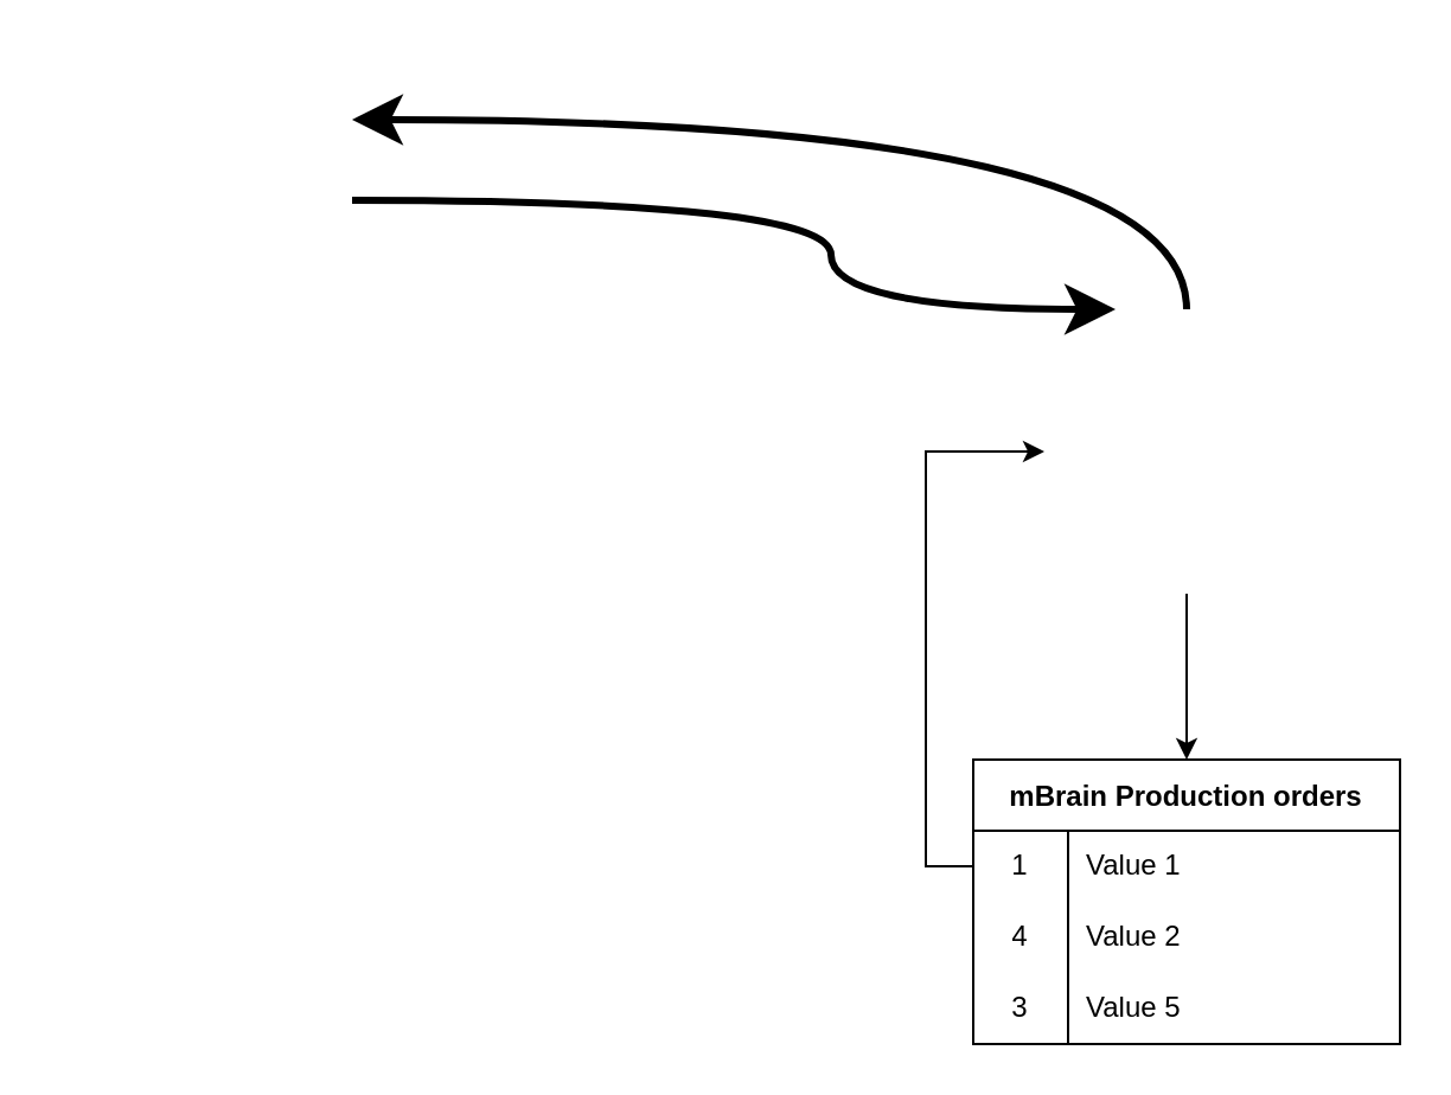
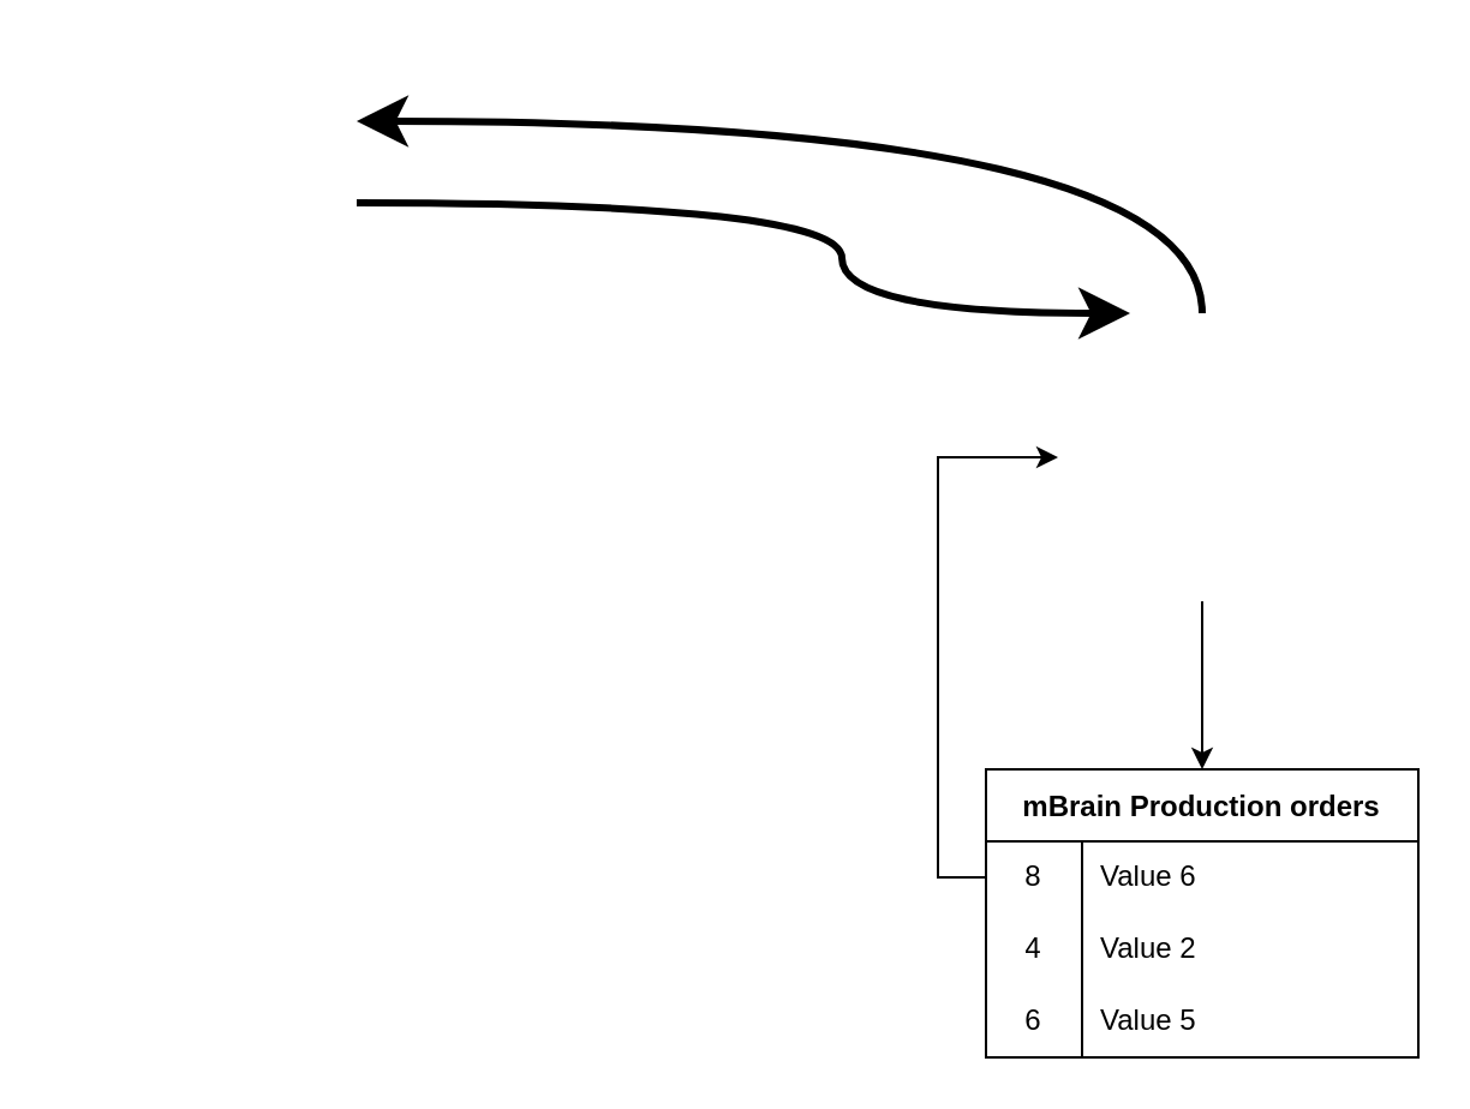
- <mxCell id="9" value="1" style="shape=partialRectangle;html=1;whiteSpace=wrap;connectable=0;fillColor=none;top=0;left=0;bottom=0;right=0;overflow=hidden;pointerEvents=1;" parent="8" vertex="1"><mxGeometry width="40" height="30" as="geometry"><mxRectangle width="40" height="30" as="alternateBounds" /></mxGeometry></mxCell>
+ <mxCell id="9" value="8" style="shape=partialRectangle;html=1;whiteSpace=wrap;connectable=0;fillColor=none;top=0;left=0;bottom=0;right=0;overflow=hidden;pointerEvents=1;" parent="8" vertex="1"><mxGeometry width="40" height="30" as="geometry"><mxRectangle width="40" height="30" as="alternateBounds" /></mxGeometry></mxCell>
- <mxCell id="10" value="Value 1" style="shape=partialRectangle;html=1;whiteSpace=wrap;connectable=0;fillColor=none;top=0;left=0;bottom=0;right=0;align=left;spacingLeft=6;overflow=hidden;" parent="8" vertex="1"><mxGeometry x="40" width="140" height="30" as="geometry"><mxRectangle width="140" height="30" as="alternateBounds" /></mxGeometry></mxCell>
+ <mxCell id="10" value="Value 6" style="shape=partialRectangle;html=1;whiteSpace=wrap;connectable=0;fillColor=none;top=0;left=0;bottom=0;right=0;align=left;spacingLeft=6;overflow=hidden;" parent="8" vertex="1"><mxGeometry x="40" width="140" height="30" as="geometry"><mxRectangle width="140" height="30" as="alternateBounds" /></mxGeometry></mxCell>
- <mxCell id="15" value="3" style="shape=partialRectangle;html=1;whiteSpace=wrap;connectable=0;fillColor=none;top=0;left=0;bottom=0;right=0;overflow=hidden;" parent="14" vertex="1"><mxGeometry width="40" height="30" as="geometry"><mxRectangle width="40" height="30" as="alternateBounds" /></mxGeometry></mxCell>
+ <mxCell id="15" value="6" style="shape=partialRectangle;html=1;whiteSpace=wrap;connectable=0;fillColor=none;top=0;left=0;bottom=0;right=0;overflow=hidden;" parent="14" vertex="1"><mxGeometry width="40" height="30" as="geometry"><mxRectangle width="40" height="30" as="alternateBounds" /></mxGeometry></mxCell>
